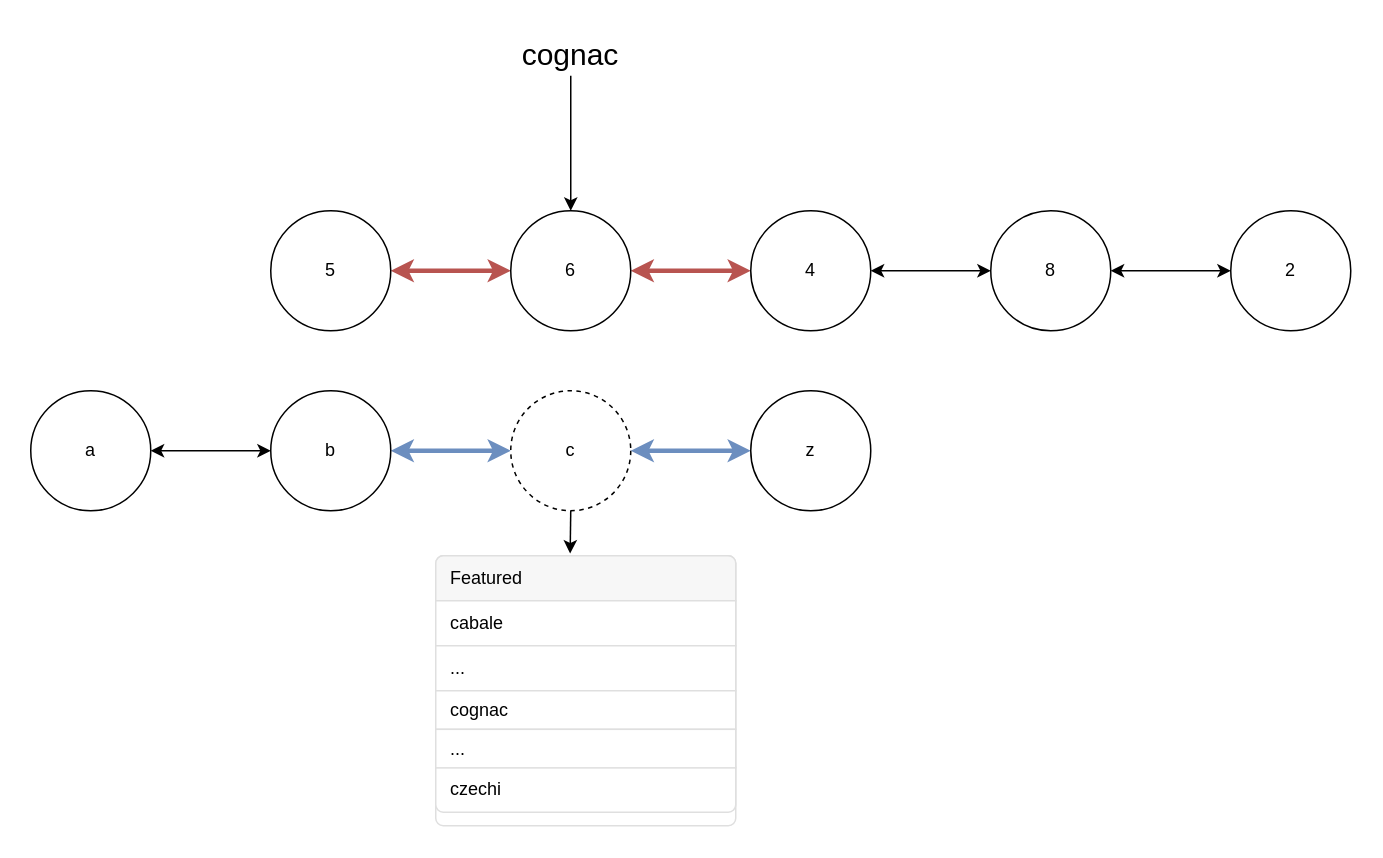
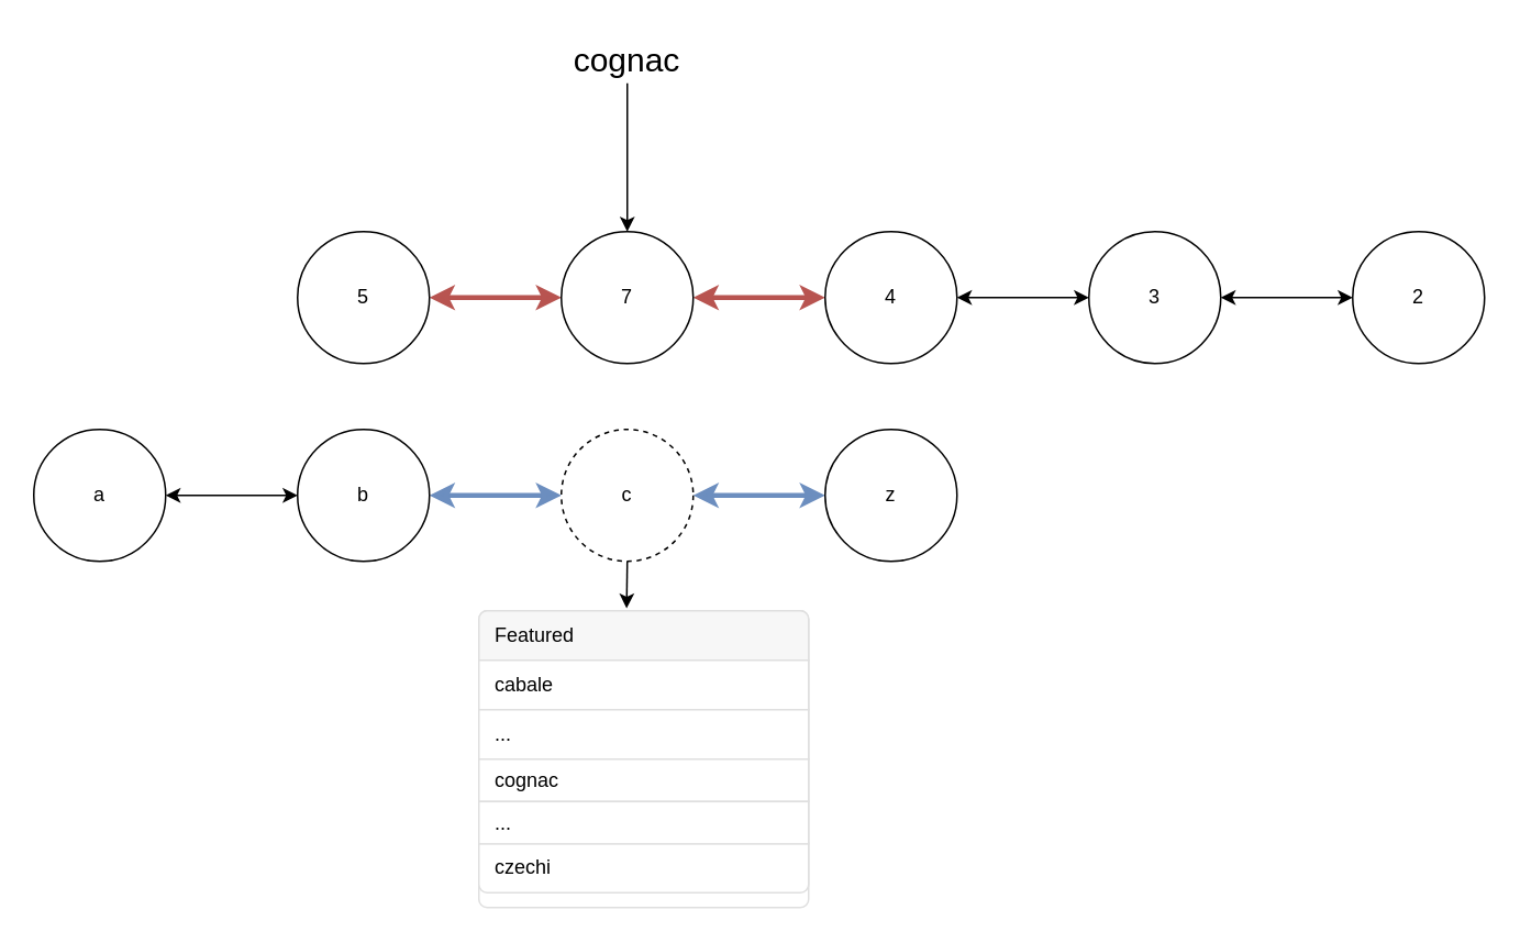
- <mxCell id="5" value="6" style="ellipse;whiteSpace=wrap;html=1;" vertex="1" parent="1"><mxGeometry x="340" y="140" width="80" height="80" as="geometry" /></mxCell>
+ <mxCell id="5" value="7" style="ellipse;whiteSpace=wrap;html=1;" vertex="1" parent="1"><mxGeometry x="340" y="140" width="80" height="80" as="geometry" /></mxCell>
- <mxCell id="9" value="8" style="ellipse;whiteSpace=wrap;html=1;" vertex="1" parent="1"><mxGeometry x="660" y="140" width="80" height="80" as="geometry" /></mxCell>
+ <mxCell id="9" value="3" style="ellipse;whiteSpace=wrap;html=1;" vertex="1" parent="1"><mxGeometry x="660" y="140" width="80" height="80" as="geometry" /></mxCell>
